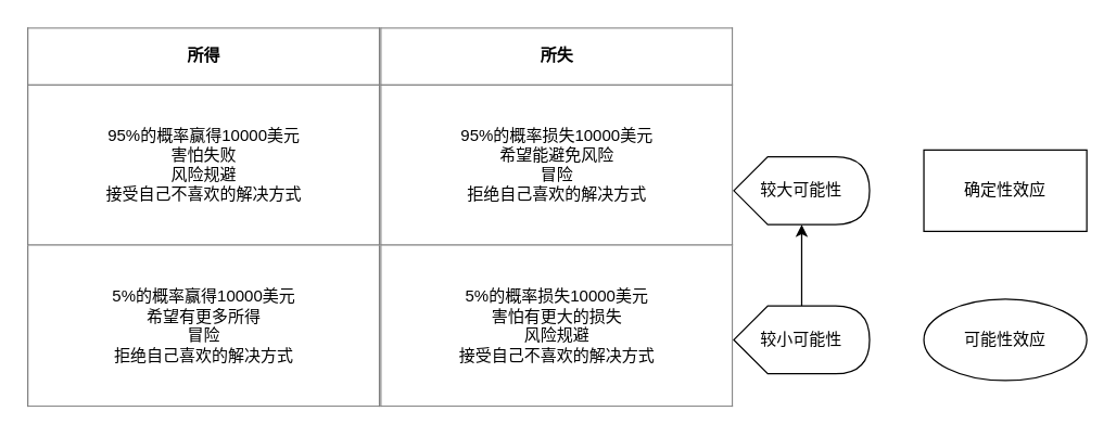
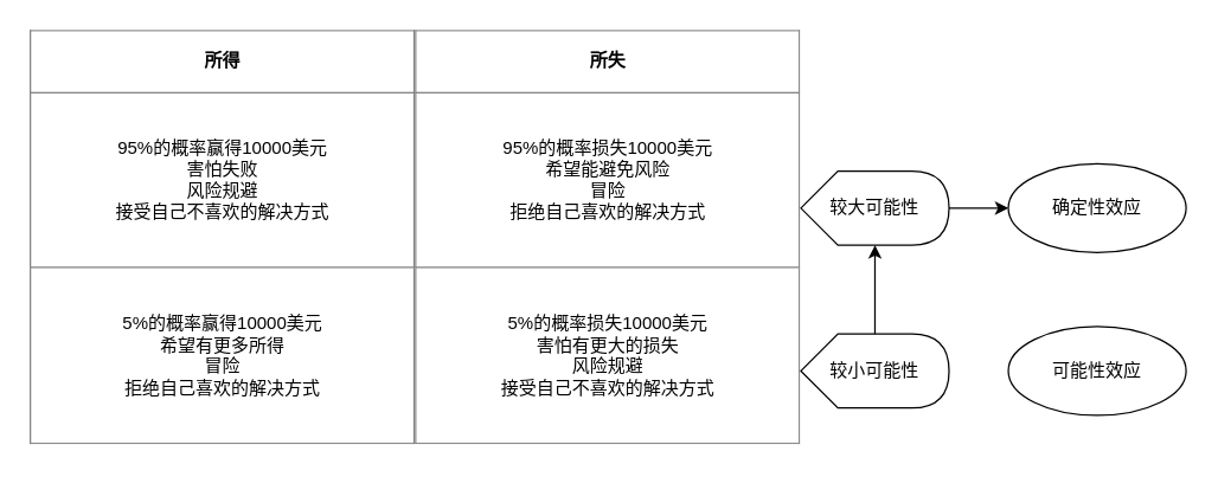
+ <mxCell id="4" value="" style="edgeStyle=none;html=1;" parent="1" source="5" target="8" edge="1"><mxGeometry relative="1" as="geometry" /></mxCell>
- <mxCell id="8" value="确定性效应" style="whiteSpace=wrap;html=1;" parent="1" vertex="1"><mxGeometry x="680" y="110" width="120" height="60" as="geometry" /></mxCell>
+ <mxCell id="8" value="确定性效应" style="ellipse;whiteSpace=wrap;html=1;" parent="1" vertex="1"><mxGeometry x="680" y="110" width="120" height="60" as="geometry" /></mxCell>
